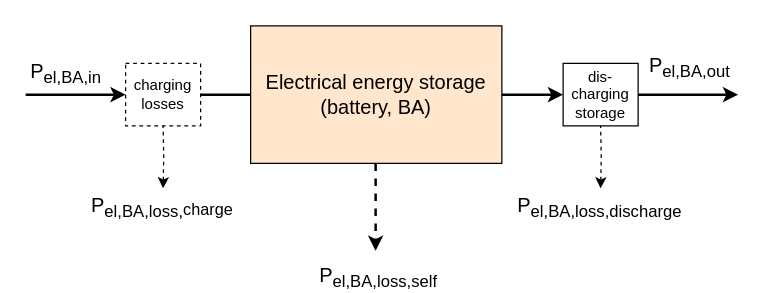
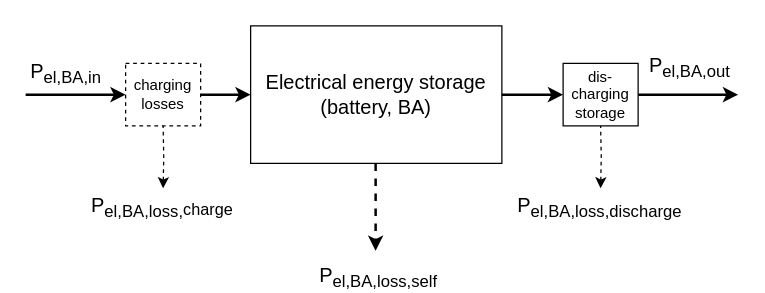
- <mxCell id="3" value="" style="endArrow=none;html=1;rounded=0;fontSize=16;entryX=0;entryY=0.5;entryDx=0;entryDy=0;strokeWidth=2;startArrow=none;" parent="1" target="2" edge="1" source="7"><mxGeometry width="50" height="50" relative="1" as="geometry"><mxPoint x="80" y="75" as="sourcePoint" /><mxPoint x="340" y="120" as="targetPoint" /></mxGeometry></mxCell>
+ <mxCell id="3" value="" style="endArrow=classic;html=1;rounded=0;fontSize=16;entryX=0;entryY=0.5;entryDx=0;entryDy=0;strokeWidth=2;startArrow=none;" parent="1" target="2" edge="1" source="7"><mxGeometry width="50" height="50" relative="1" as="geometry"><mxPoint x="80" y="75" as="sourcePoint" /><mxPoint x="340" y="120" as="targetPoint" /></mxGeometry></mxCell>
- <mxCell id="2" value="&lt;font style=&quot;font-size: 16px;&quot;&gt;Electrical energy storage (battery, BA)&lt;/font&gt;" style="rounded=0;whiteSpace=wrap;html=1;fillColor=#ffe6cc;" parent="1" vertex="1"><mxGeometry x="200" y="20" width="201" height="110" as="geometry" /></mxCell>
+ <mxCell id="2" value="&lt;font style=&quot;font-size: 16px;&quot;&gt;Electrical energy storage (battery, BA)&lt;/font&gt;" style="rounded=0;whiteSpace=wrap;html=1;" parent="1" vertex="1"><mxGeometry x="200" y="20" width="201" height="110" as="geometry" /></mxCell>
